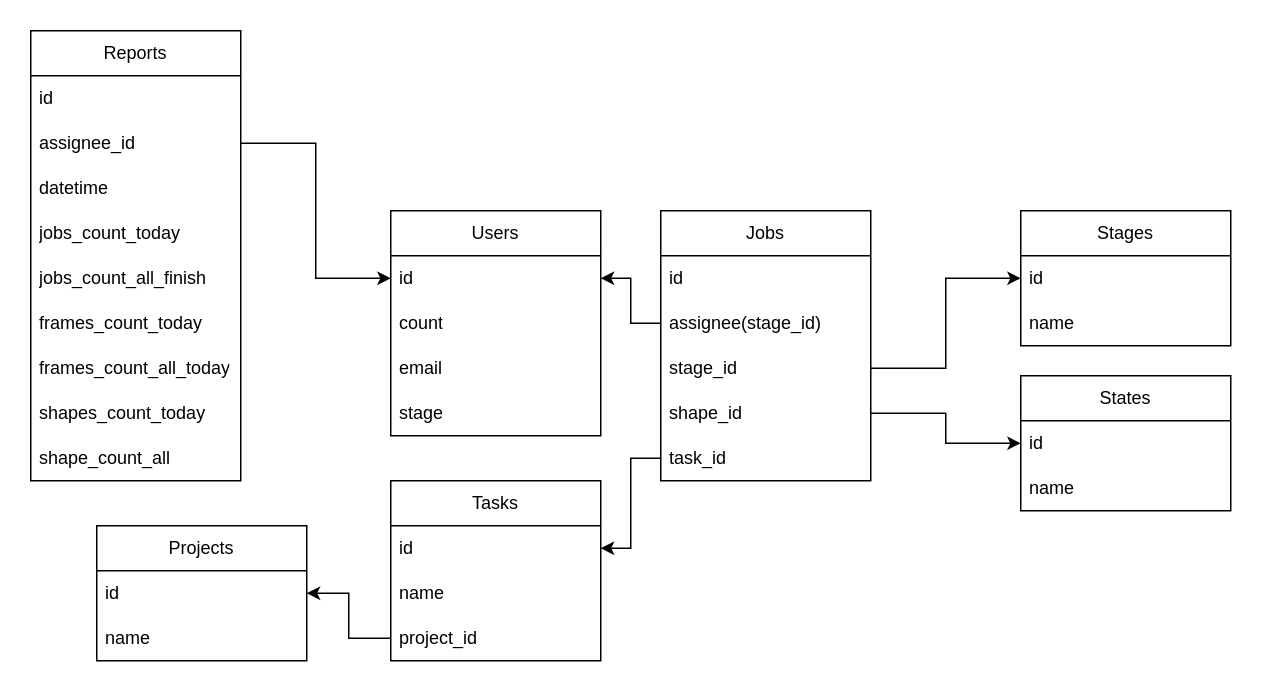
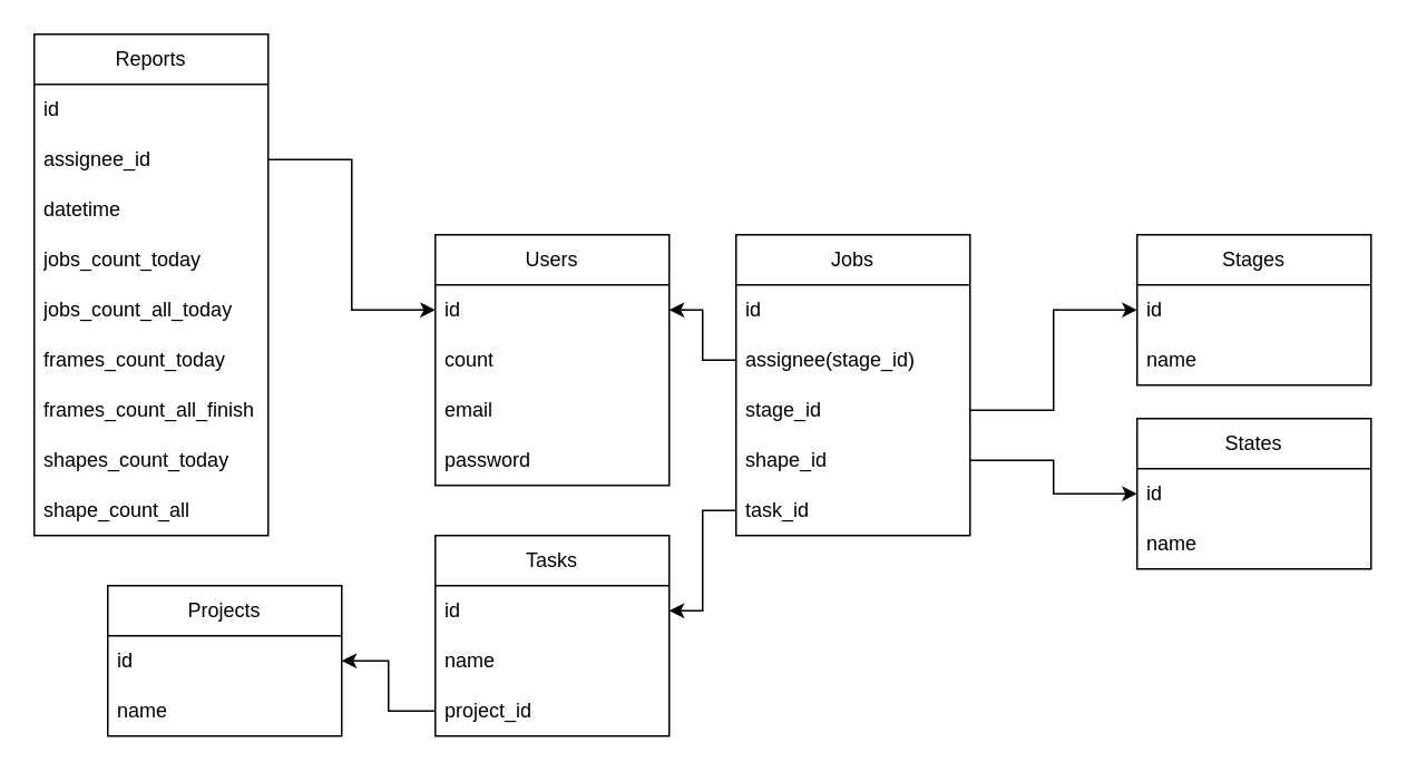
- <mxCell id="25" value="jobs_count_all_finish" style="text;strokeColor=none;fillColor=none;align=left;verticalAlign=middle;spacingLeft=4;spacingRight=4;overflow=hidden;points=[[0,0.5],[1,0.5]];portConstraint=eastwest;rotatable=0;whiteSpace=wrap;html=1;" vertex="1" parent="20"><mxGeometry y="150" width="140" height="30" as="geometry" /></mxCell>
+ <mxCell id="25" value="jobs_count_all_today" style="text;strokeColor=none;fillColor=none;align=left;verticalAlign=middle;spacingLeft=4;spacingRight=4;overflow=hidden;points=[[0,0.5],[1,0.5]];portConstraint=eastwest;rotatable=0;whiteSpace=wrap;html=1;" vertex="1" parent="20"><mxGeometry y="150" width="140" height="30" as="geometry" /></mxCell>
- <mxCell id="27" value="frames_count_all_today" style="text;strokeColor=none;fillColor=none;align=left;verticalAlign=middle;spacingLeft=4;spacingRight=4;overflow=hidden;points=[[0,0.5],[1,0.5]];portConstraint=eastwest;rotatable=0;whiteSpace=wrap;html=1;" vertex="1" parent="20"><mxGeometry y="210" width="140" height="30" as="geometry" /></mxCell>
+ <mxCell id="27" value="frames_count_all_finish" style="text;strokeColor=none;fillColor=none;align=left;verticalAlign=middle;spacingLeft=4;spacingRight=4;overflow=hidden;points=[[0,0.5],[1,0.5]];portConstraint=eastwest;rotatable=0;whiteSpace=wrap;html=1;" vertex="1" parent="20"><mxGeometry y="210" width="140" height="30" as="geometry" /></mxCell>
- <mxCell id="6" value="stage" style="text;strokeColor=none;fillColor=none;align=left;verticalAlign=middle;spacingLeft=4;spacingRight=4;overflow=hidden;points=[[0,0.5],[1,0.5]];portConstraint=eastwest;rotatable=0;whiteSpace=wrap;html=1;" vertex="1" parent="2"><mxGeometry y="120" width="140" height="30" as="geometry" /></mxCell>
+ <mxCell id="6" value="password" style="text;strokeColor=none;fillColor=none;align=left;verticalAlign=middle;spacingLeft=4;spacingRight=4;overflow=hidden;points=[[0,0.5],[1,0.5]];portConstraint=eastwest;rotatable=0;whiteSpace=wrap;html=1;" vertex="1" parent="2"><mxGeometry y="120" width="140" height="30" as="geometry" /></mxCell>
